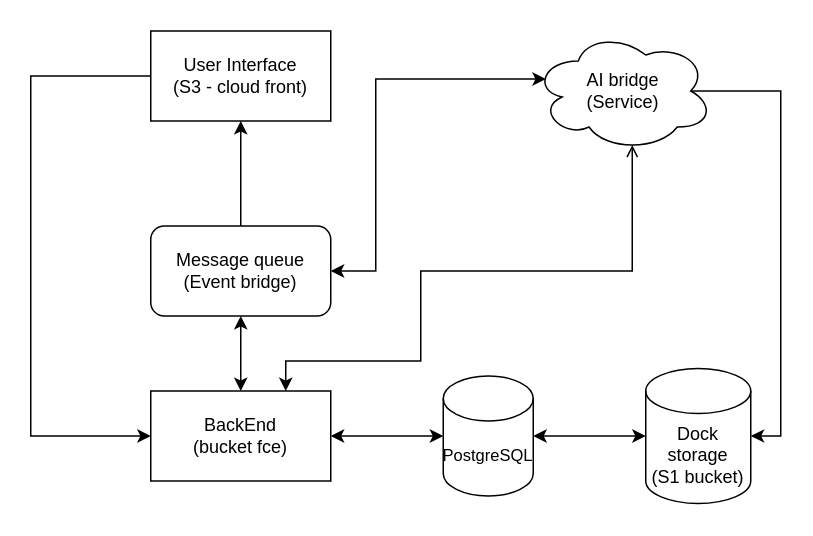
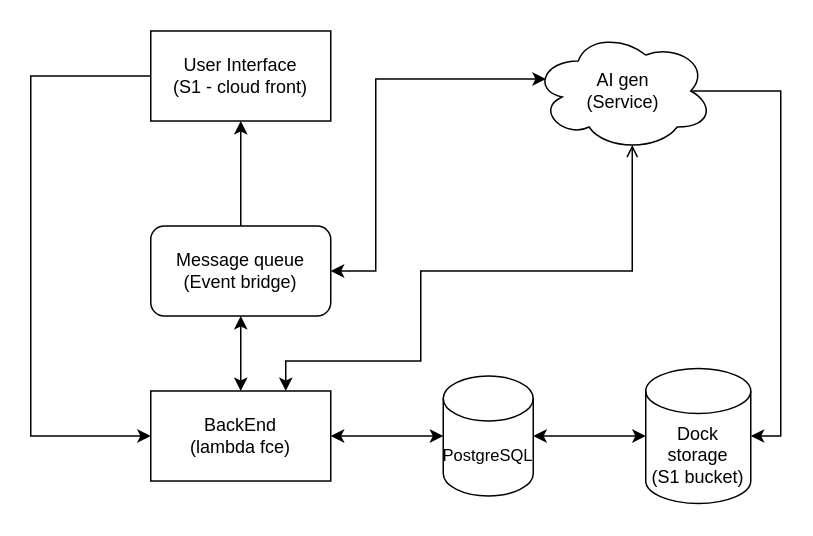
- <mxCell id="3" value="User Interface&lt;div&gt;(S3 - cloud front)&lt;/div&gt;" style="rounded=0;whiteSpace=wrap;html=1;" vertex="1" parent="1"><mxGeometry x="100" y="20" width="120" height="60" as="geometry" /></mxCell>
+ <mxCell id="3" value="User Interface&lt;div&gt;(S1 - cloud front)&lt;/div&gt;" style="rounded=0;whiteSpace=wrap;html=1;" vertex="1" parent="1"><mxGeometry x="100" y="20" width="120" height="60" as="geometry" /></mxCell>
- <mxCell id="11" value="AI bridge&lt;div&gt;(Service)&lt;/div&gt;" style="ellipse;shape=cloud;whiteSpace=wrap;html=1;" vertex="1" parent="1"><mxGeometry x="355" y="20" width="120" height="80" as="geometry" /></mxCell>
+ <mxCell id="11" value="AI gen&lt;div&gt;(Service)&lt;/div&gt;" style="ellipse;shape=cloud;whiteSpace=wrap;html=1;" vertex="1" parent="1"><mxGeometry x="355" y="20" width="120" height="80" as="geometry" /></mxCell>
- <mxCell id="7" value="BackEnd&lt;div&gt;(bucket fce)&lt;/div&gt;" style="rounded=0;whiteSpace=wrap;html=1;" vertex="1" parent="1"><mxGeometry x="100" y="260" width="120" height="60" as="geometry" /></mxCell>
+ <mxCell id="7" value="BackEnd&lt;div&gt;(lambda fce)&lt;/div&gt;" style="rounded=0;whiteSpace=wrap;html=1;" vertex="1" parent="1"><mxGeometry x="100" y="260" width="120" height="60" as="geometry" /></mxCell>
